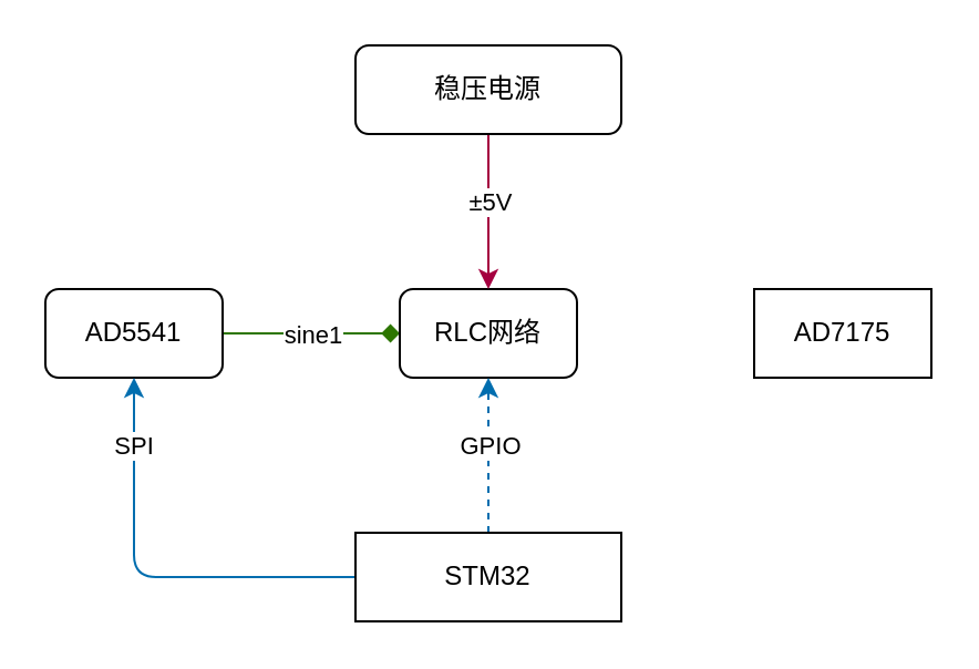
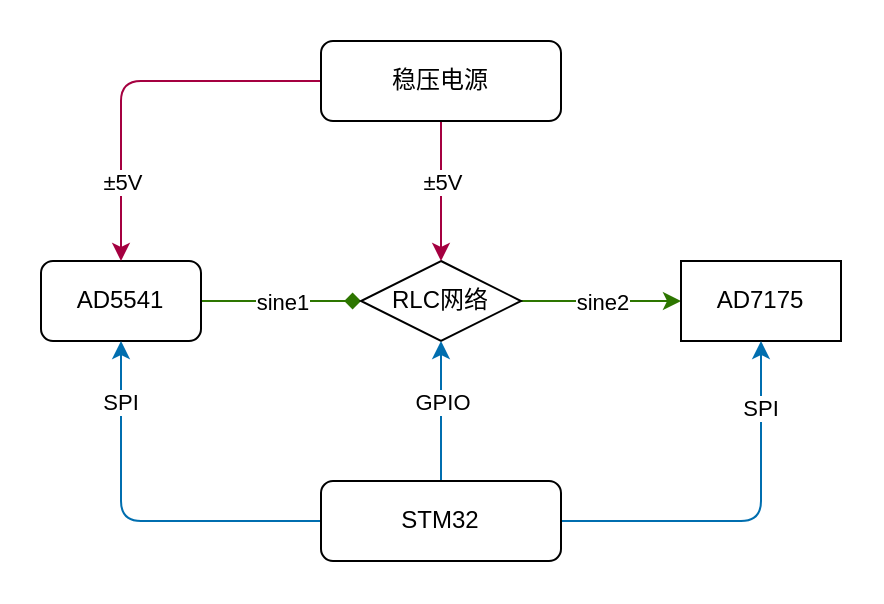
+ <mxCell id="9" style="edgeStyle=none;html=1;exitX=0;exitY=0.5;exitDx=0;exitDy=0;entryX=0.5;entryY=0;entryDx=0;entryDy=0;fillColor=#d80073;strokeColor=#A50040;" parent="1" source="13" target="4" edge="1"><mxGeometry relative="1" as="geometry"><Array as="points"><mxPoint x="60" y="40" /></Array></mxGeometry></mxCell>
+ <mxCell id="10" value="±5V" style="edgeLabel;html=1;align=center;verticalAlign=middle;resizable=0;points=[];" vertex="1" connectable="0" parent="9"><mxGeometry x="0.443" relative="1" as="geometry"><mxPoint y="13" as="offset" /></mxGeometry></mxCell>
- <mxCell id="7" value="RLC网络" style="whiteSpace=wrap;html=1;rounded=1;" parent="1" vertex="1"><mxGeometry x="180" y="130" width="80" height="40" as="geometry" /></mxCell>
+ <mxCell id="7" value="RLC网络" style="rhombus;whiteSpace=wrap;html=1;" parent="1" vertex="1"><mxGeometry x="180" y="130" width="80" height="40" as="geometry" /></mxCell>
+ <mxCell id="5" style="edgeStyle=none;html=1;exitX=1;exitY=0.5;exitDx=0;exitDy=0;entryX=0;entryY=0.5;entryDx=0;entryDy=0;fillColor=#60a917;strokeColor=#2D7600;" edge="1" parent="1" source="7" target="8"><mxGeometry relative="1" as="geometry" /></mxCell>
+ <mxCell id="6" value="sine2" style="edgeLabel;html=1;align=center;verticalAlign=middle;resizable=0;points=[];" vertex="1" connectable="0" parent="5"><mxGeometry x="-0.219" y="-1" relative="1" as="geometry"><mxPoint x="9" y="-1" as="offset" /></mxGeometry></mxCell>
- <mxCell id="18" style="edgeStyle=none;html=1;exitX=0.5;exitY=0;exitDx=0;exitDy=0;entryX=0.5;entryY=1;entryDx=0;entryDy=0;fillColor=#1ba1e2;strokeColor=#006EAF;dashed=1;" edge="1" parent="1" source="20" target="7"><mxGeometry relative="1" as="geometry" /></mxCell>
+ <mxCell id="18" style="edgeStyle=none;html=1;exitX=0.5;exitY=0;exitDx=0;exitDy=0;entryX=0.5;entryY=1;entryDx=0;entryDy=0;fillColor=#1ba1e2;strokeColor=#006EAF;" edge="1" parent="1" source="20" target="7"><mxGeometry relative="1" as="geometry" /></mxCell>
- <mxCell id="20" value="STM32" style="whiteSpace=wrap;html=1;rounded=0;" vertex="1" parent="1"><mxGeometry x="160" y="240" width="120" height="40" as="geometry" /></mxCell>
+ <mxCell id="20" value="STM32" style="rounded=1;whiteSpace=wrap;html=1;" vertex="1" parent="1"><mxGeometry x="160" y="240" width="120" height="40" as="geometry" /></mxCell>
+ <mxCell id="16" style="edgeStyle=none;html=1;exitX=1;exitY=0.5;exitDx=0;exitDy=0;entryX=0.5;entryY=1;entryDx=0;entryDy=0;fillColor=#1ba1e2;strokeColor=#006EAF;" edge="1" parent="1" source="20" target="8"><mxGeometry relative="1" as="geometry"><Array as="points"><mxPoint x="380" y="260" /></Array></mxGeometry></mxCell>
+ <mxCell id="17" value="SPI" style="edgeLabel;html=1;align=center;verticalAlign=middle;resizable=0;points=[];" vertex="1" connectable="0" parent="16"><mxGeometry x="0.654" y="1" relative="1" as="geometry"><mxPoint as="offset" /></mxGeometry></mxCell>
